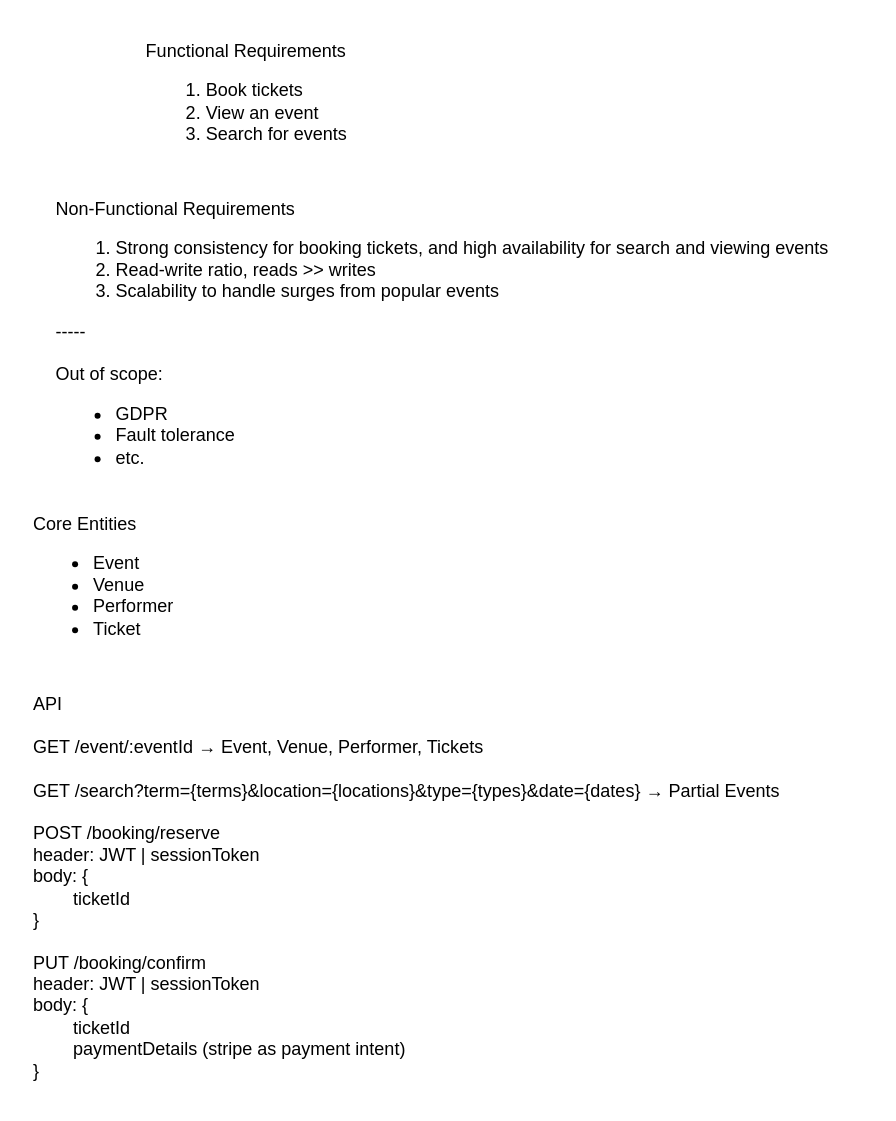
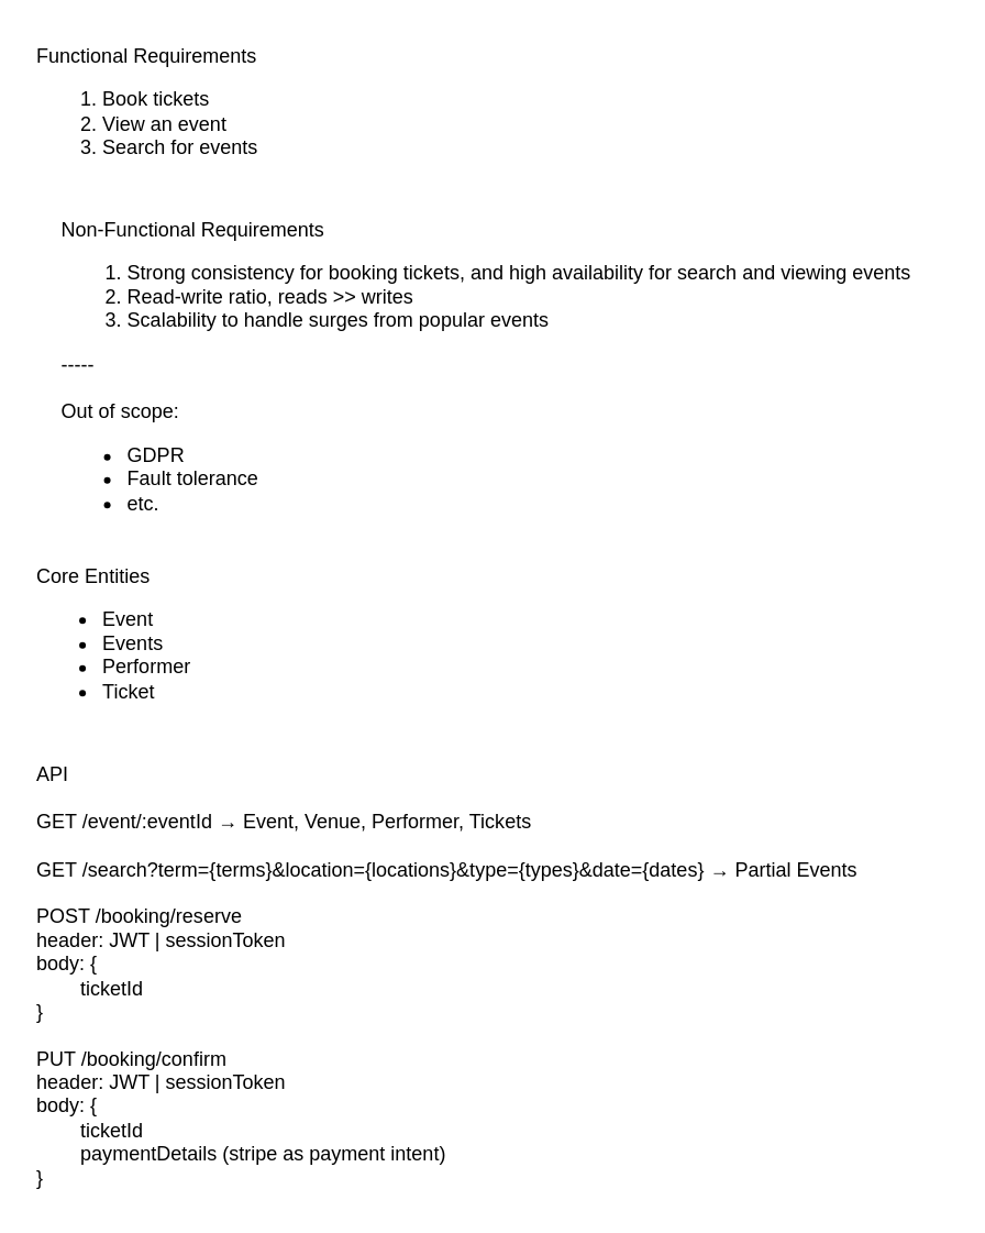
- <mxCell id="2" value="Functional Requirements&lt;div&gt;&lt;ol&gt;&lt;li&gt;Book tickets&lt;/li&gt;&lt;li&gt;View an event&lt;/li&gt;&lt;li&gt;Search for events&lt;/li&gt;&lt;/ol&gt;&lt;/div&gt;" style="text;html=1;align=left;verticalAlign=top;resizable=0;points=[];autosize=1;strokeColor=none;fillColor=none;" vertex="1" parent="1"><mxGeometry x="95" y="20" width="160" height="90" as="geometry" /></mxCell>
+ <mxCell id="2" value="Functional Requirements&lt;div&gt;&lt;ol&gt;&lt;li&gt;Book tickets&lt;/li&gt;&lt;li&gt;View an event&lt;/li&gt;&lt;li&gt;Search for events&lt;/li&gt;&lt;/ol&gt;&lt;/div&gt;" style="text;html=1;align=left;verticalAlign=top;resizable=0;points=[];autosize=1;strokeColor=none;fillColor=none;" vertex="1" parent="1"><mxGeometry x="20" y="20" width="160" height="90" as="geometry" /></mxCell>
- <mxCell id="4" value="Core Entities&lt;div&gt;&lt;ul&gt;&lt;li&gt;Event&lt;/li&gt;&lt;li&gt;Venue&lt;/li&gt;&lt;li&gt;Performer&lt;/li&gt;&lt;li&gt;Ticket&lt;/li&gt;&lt;/ul&gt;&lt;/div&gt;" style="text;html=1;align=left;verticalAlign=top;resizable=0;points=[];autosize=1;strokeColor=none;fillColor=none;" vertex="1" parent="1"><mxGeometry x="20" y="335" width="120" height="110" as="geometry" /></mxCell>
+ <mxCell id="4" value="Core Entities&lt;div&gt;&lt;ul&gt;&lt;li&gt;Event&lt;/li&gt;&lt;li&gt;Events&lt;/li&gt;&lt;li&gt;Performer&lt;/li&gt;&lt;li&gt;Ticket&lt;/li&gt;&lt;/ul&gt;&lt;/div&gt;" style="text;html=1;align=left;verticalAlign=top;resizable=0;points=[];autosize=1;strokeColor=none;fillColor=none;" vertex="1" parent="1"><mxGeometry x="20" y="335" width="120" height="110" as="geometry" /></mxCell>
